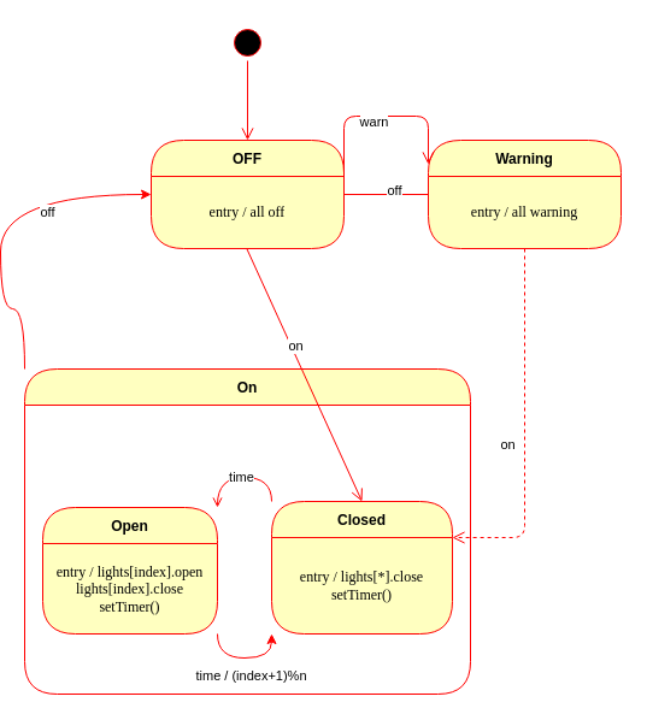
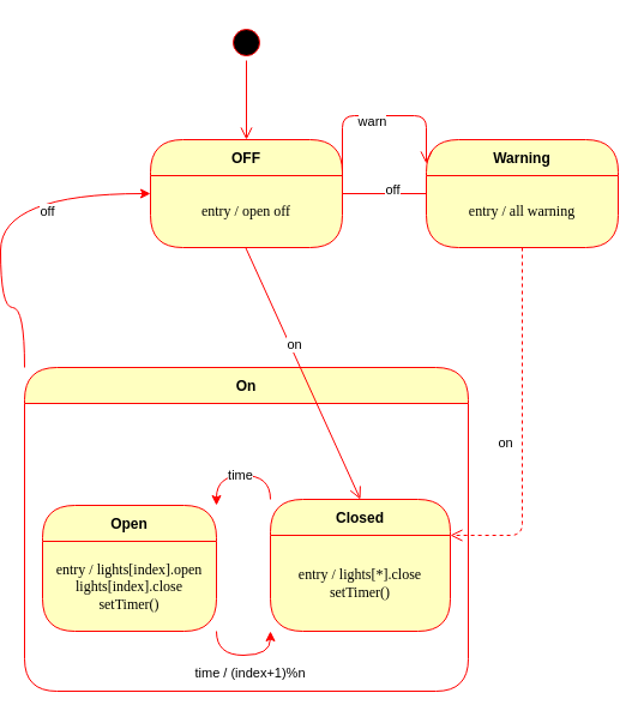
- <mxCell id="5" value="&lt;font face=&quot;Verdana&quot;&gt;entry / all off&lt;/font&gt;" style="text;html=1;strokeColor=none;fillColor=none;align=center;verticalAlign=middle;spacingLeft=4;spacingRight=4;whiteSpace=wrap;overflow=hidden;rotatable=0;fontColor=#000000;" parent="4" vertex="1"><mxGeometry y="30" width="160" height="60" as="geometry" /></mxCell>
+ <mxCell id="5" value="&lt;font face=&quot;Verdana&quot;&gt;entry / open off&lt;/font&gt;" style="text;html=1;strokeColor=none;fillColor=none;align=center;verticalAlign=middle;spacingLeft=4;spacingRight=4;whiteSpace=wrap;overflow=hidden;rotatable=0;fontColor=#000000;" parent="4" vertex="1"><mxGeometry y="30" width="160" height="60" as="geometry" /></mxCell>
- <mxCell id="9" value="time" style="edgeStyle=orthogonalEdgeStyle;rounded=0;orthogonalLoop=1;jettySize=auto;html=1;entryX=1;entryY=0;entryDx=0;entryDy=0;curved=1;exitX=0;exitY=0;exitDx=0;exitDy=0;strokeColor=#FF0000;endArrow=open;" edge="1" parent="8" source="10" target="12"><mxGeometry relative="1" as="geometry" /></mxCell>
+ <mxCell id="9" value="time" style="edgeStyle=orthogonalEdgeStyle;rounded=0;orthogonalLoop=1;jettySize=auto;html=1;entryX=1;entryY=0;entryDx=0;entryDy=0;curved=1;exitX=0;exitY=0;exitDx=0;exitDy=0;strokeColor=#FF0000;" edge="1" parent="8" source="10" target="12"><mxGeometry relative="1" as="geometry" /></mxCell>
